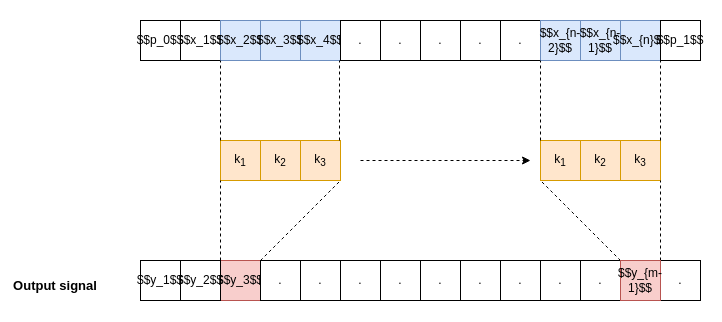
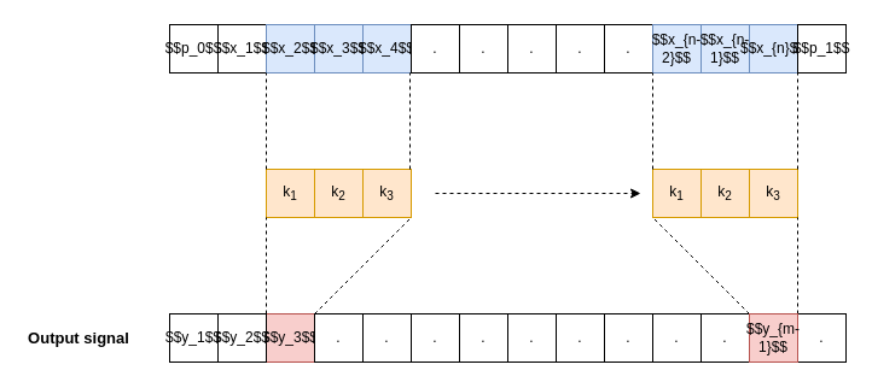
- <mxCell id="18" value="Output signal" style="text;html=1;strokeColor=none;fillColor=none;align=center;verticalAlign=middle;whiteSpace=wrap;rounded=0;fontStyle=1;fontSize=13;" parent="1" vertex="1"><mxGeometry x="10" y="270" width="90" height="30" as="geometry" /></mxCell>
+ <mxCell id="18" value="Output signal" style="text;html=1;strokeColor=none;fillColor=none;align=center;verticalAlign=middle;whiteSpace=wrap;rounded=0;fontStyle=1;fontSize=13;" parent="1" vertex="1"><mxGeometry x="20" y="265" width="90" height="30" as="geometry" /></mxCell>
